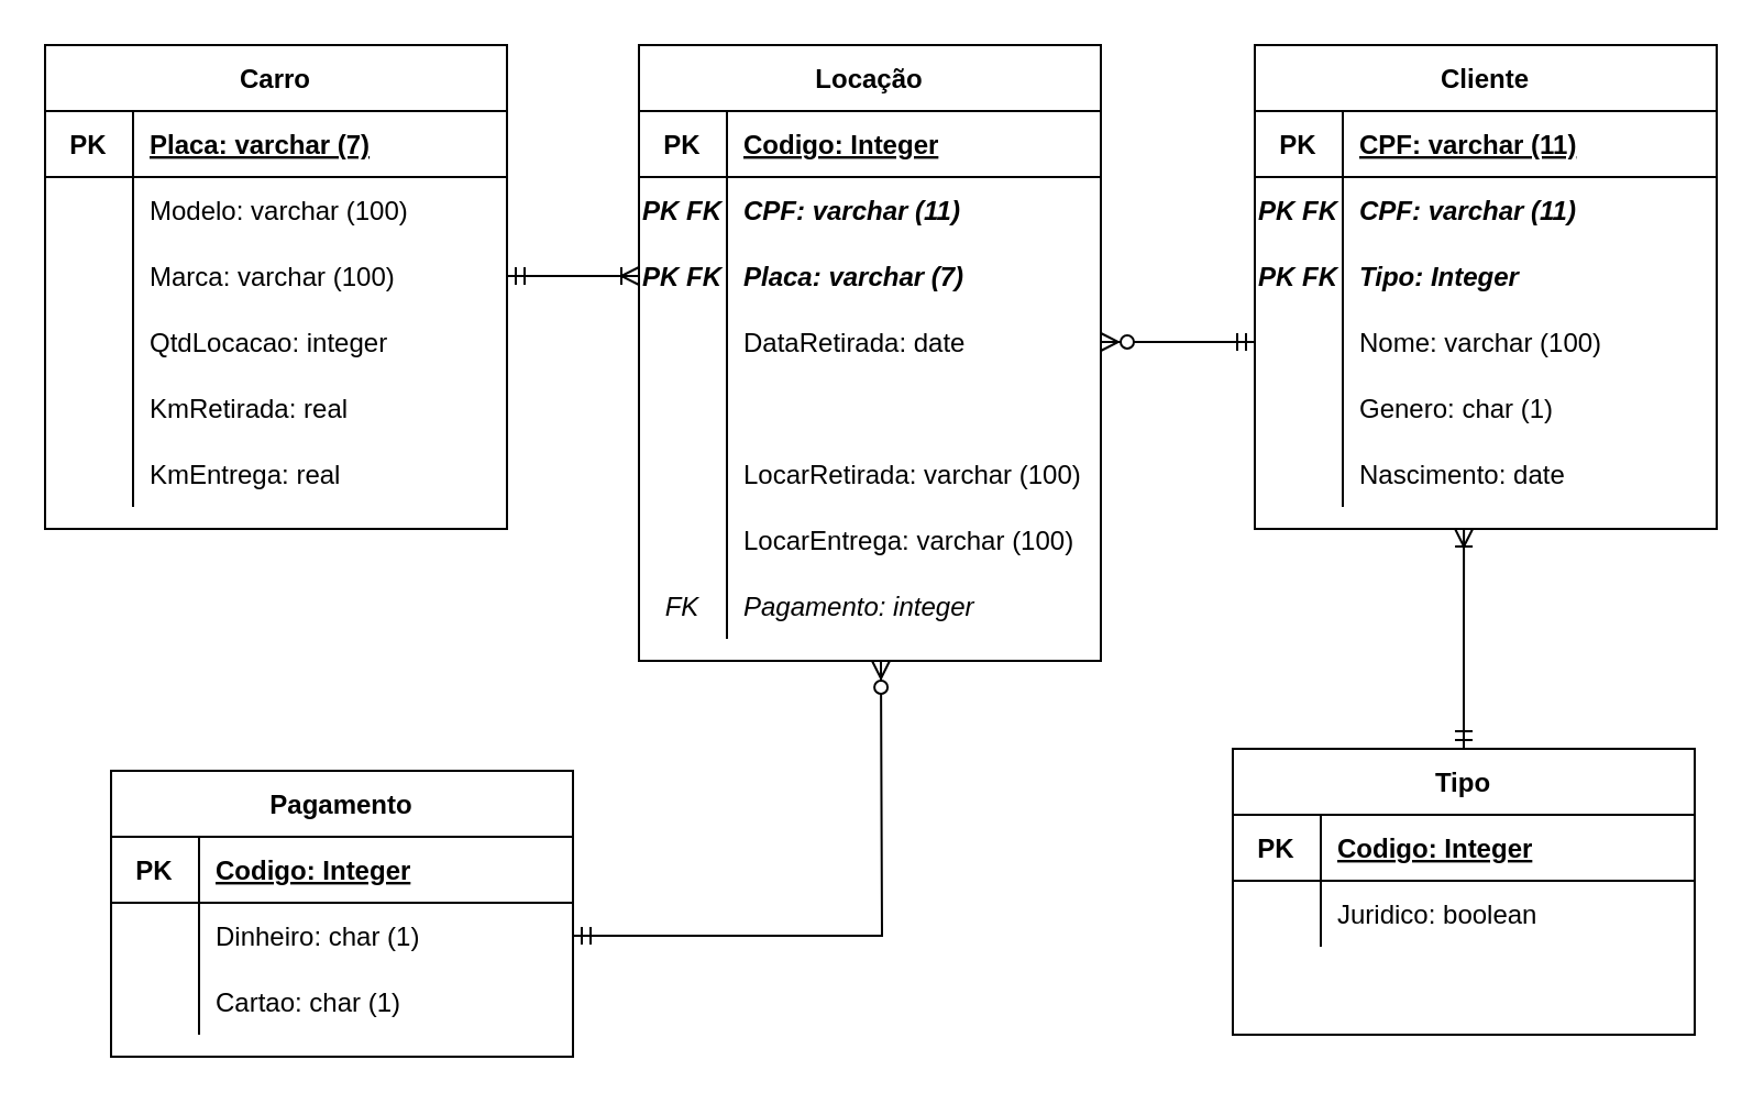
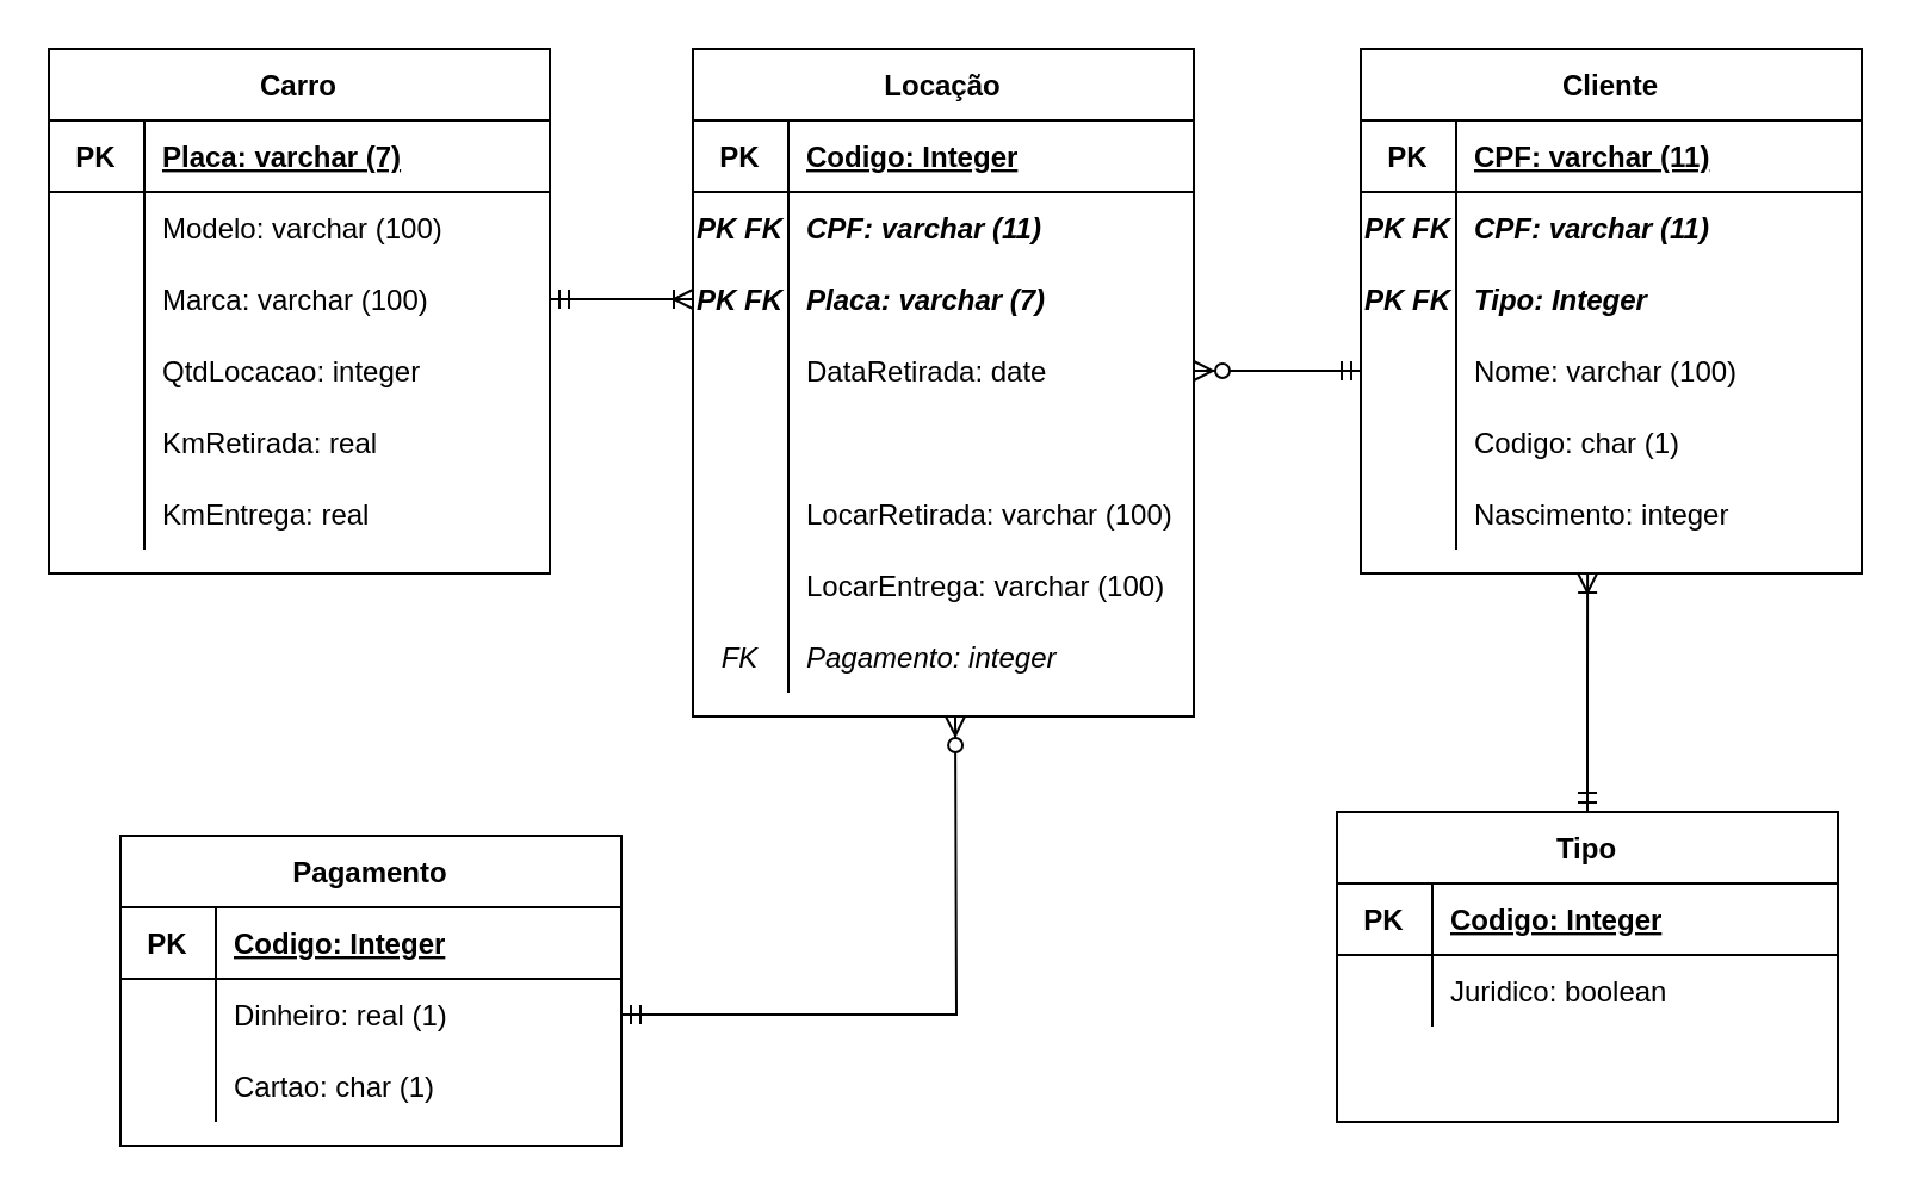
- <mxCell id="60" value="Genero: char (1)" style="shape=partialRectangle;connectable=0;fillColor=none;top=0;left=0;bottom=0;right=0;align=left;spacingLeft=6;overflow=hidden;" vertex="1" parent="58"><mxGeometry x="40" width="170" height="30" as="geometry" /></mxCell>
+ <mxCell id="60" value="Codigo: char (1)" style="shape=partialRectangle;connectable=0;fillColor=none;top=0;left=0;bottom=0;right=0;align=left;spacingLeft=6;overflow=hidden;" vertex="1" parent="58"><mxGeometry x="40" width="170" height="30" as="geometry" /></mxCell>
- <mxCell id="63" value="Nascimento: date" style="shape=partialRectangle;connectable=0;fillColor=none;top=0;left=0;bottom=0;right=0;align=left;spacingLeft=6;overflow=hidden;" vertex="1" parent="61"><mxGeometry x="40" width="170" height="30" as="geometry" /></mxCell>
+ <mxCell id="63" value="Nascimento: integer" style="shape=partialRectangle;connectable=0;fillColor=none;top=0;left=0;bottom=0;right=0;align=left;spacingLeft=6;overflow=hidden;" vertex="1" parent="61"><mxGeometry x="40" width="170" height="30" as="geometry" /></mxCell>
- <mxCell id="80" value="Dinheiro: char (1)" style="shape=partialRectangle;connectable=0;fillColor=none;top=0;left=0;bottom=0;right=0;align=left;spacingLeft=6;overflow=hidden;" vertex="1" parent="78"><mxGeometry x="40" width="170" height="30" as="geometry" /></mxCell>
+ <mxCell id="80" value="Dinheiro: real (1)" style="shape=partialRectangle;connectable=0;fillColor=none;top=0;left=0;bottom=0;right=0;align=left;spacingLeft=6;overflow=hidden;" vertex="1" parent="78"><mxGeometry x="40" width="170" height="30" as="geometry" /></mxCell>
